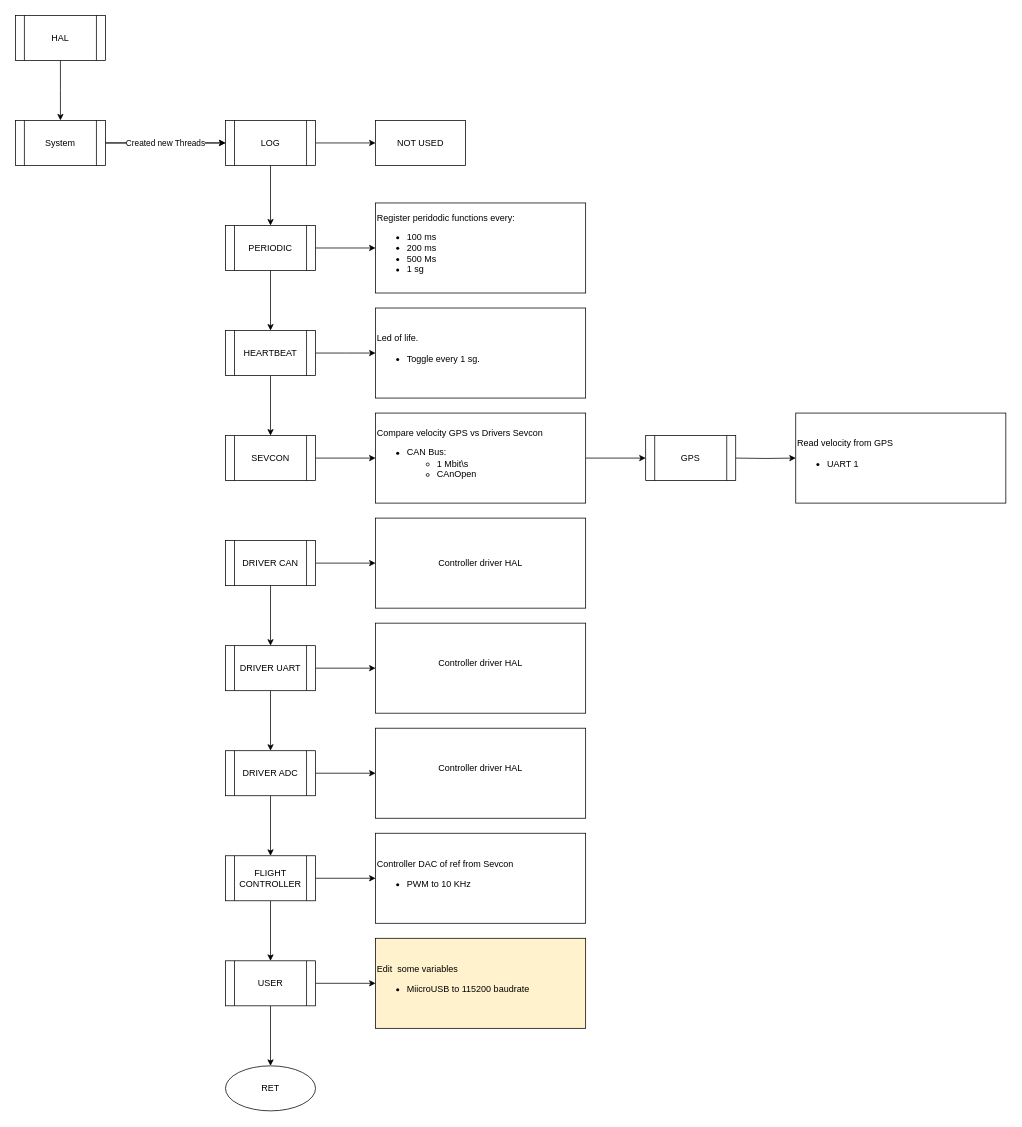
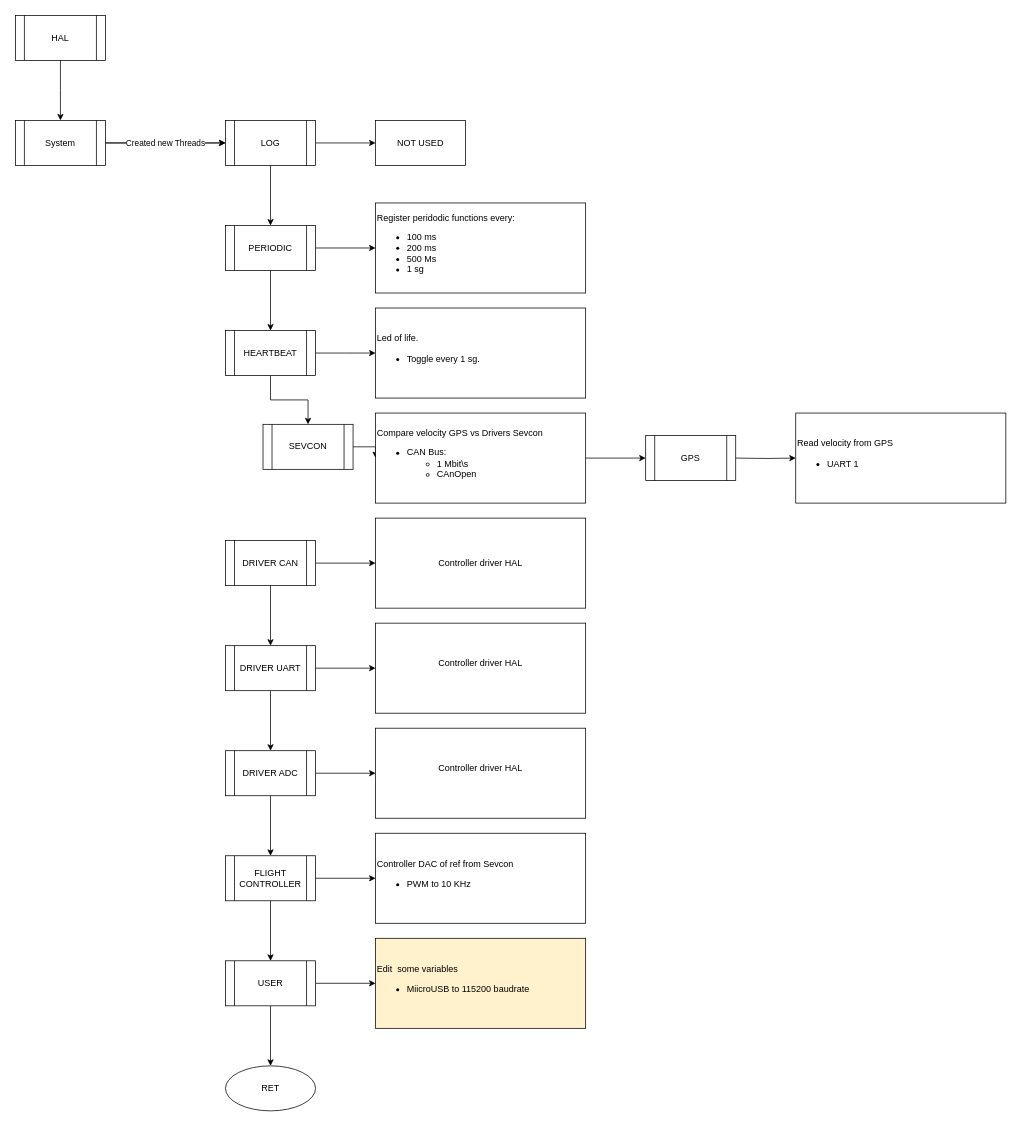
- <mxCell id="17" value="SEVCON" style="shape=process;whiteSpace=wrap;html=1;backgroundOutline=1;" parent="1" vertex="1"><mxGeometry x="300" y="580" width="120" height="60" as="geometry" /></mxCell>
+ <mxCell id="17" value="SEVCON" style="shape=process;whiteSpace=wrap;html=1;backgroundOutline=1;" parent="1" vertex="1"><mxGeometry x="350" y="565" width="120" height="60" as="geometry" /></mxCell>
